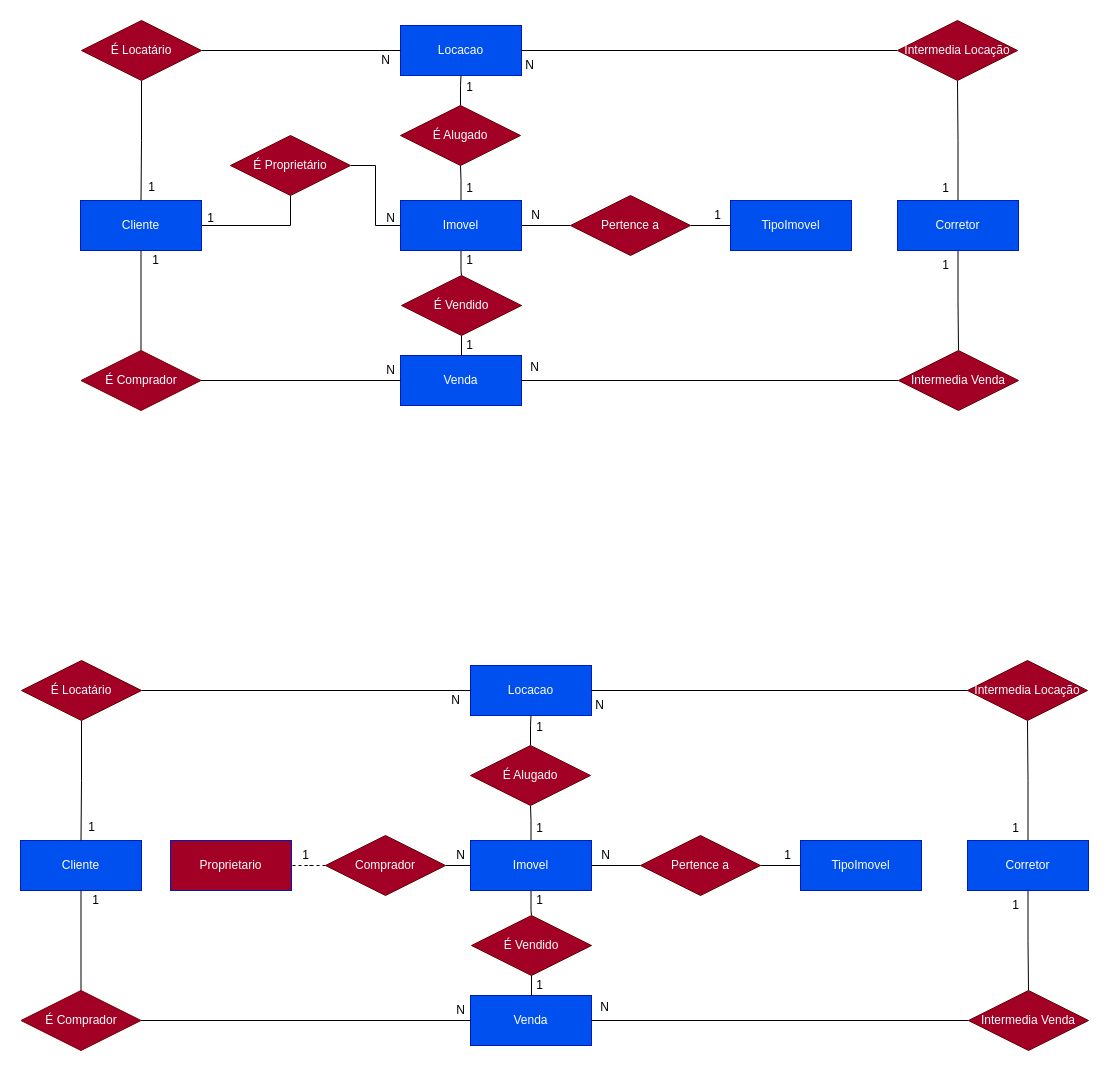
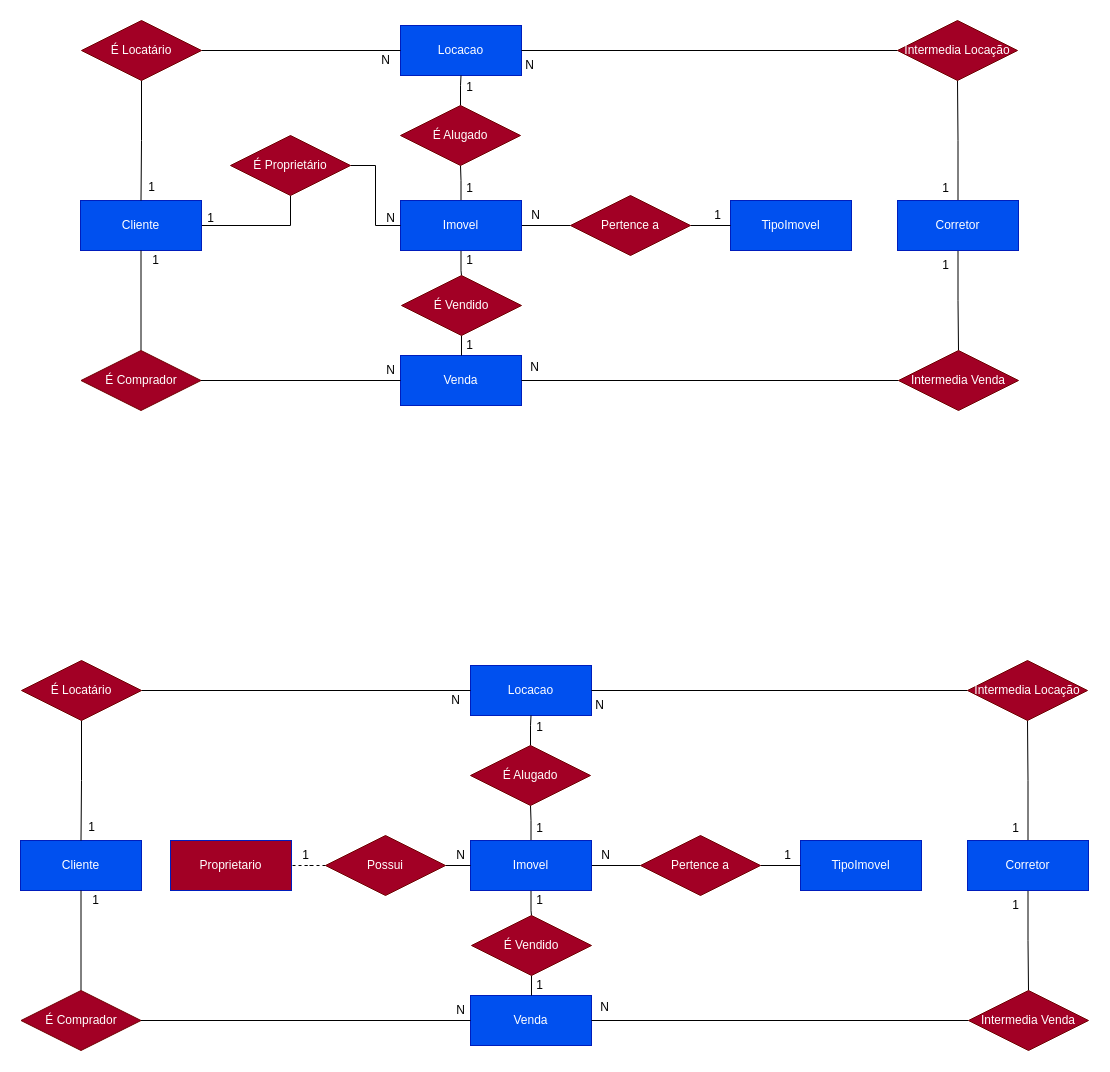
- <mxCell id="92" value="&lt;div&gt;Comprador&lt;/div&gt;" style="shape=rhombus;perimeter=rhombusPerimeter;whiteSpace=wrap;html=1;align=center;fillColor=#a20025;fontColor=#ffffff;strokeColor=#6F0000;" vertex="1" parent="1"><mxGeometry x="325" y="835" width="120" height="60" as="geometry" /></mxCell>
+ <mxCell id="92" value="&lt;div&gt;Possui&lt;/div&gt;" style="shape=rhombus;perimeter=rhombusPerimeter;whiteSpace=wrap;html=1;align=center;fillColor=#a20025;fontColor=#ffffff;strokeColor=#6F0000;" vertex="1" parent="1"><mxGeometry x="325" y="835" width="120" height="60" as="geometry" /></mxCell>
